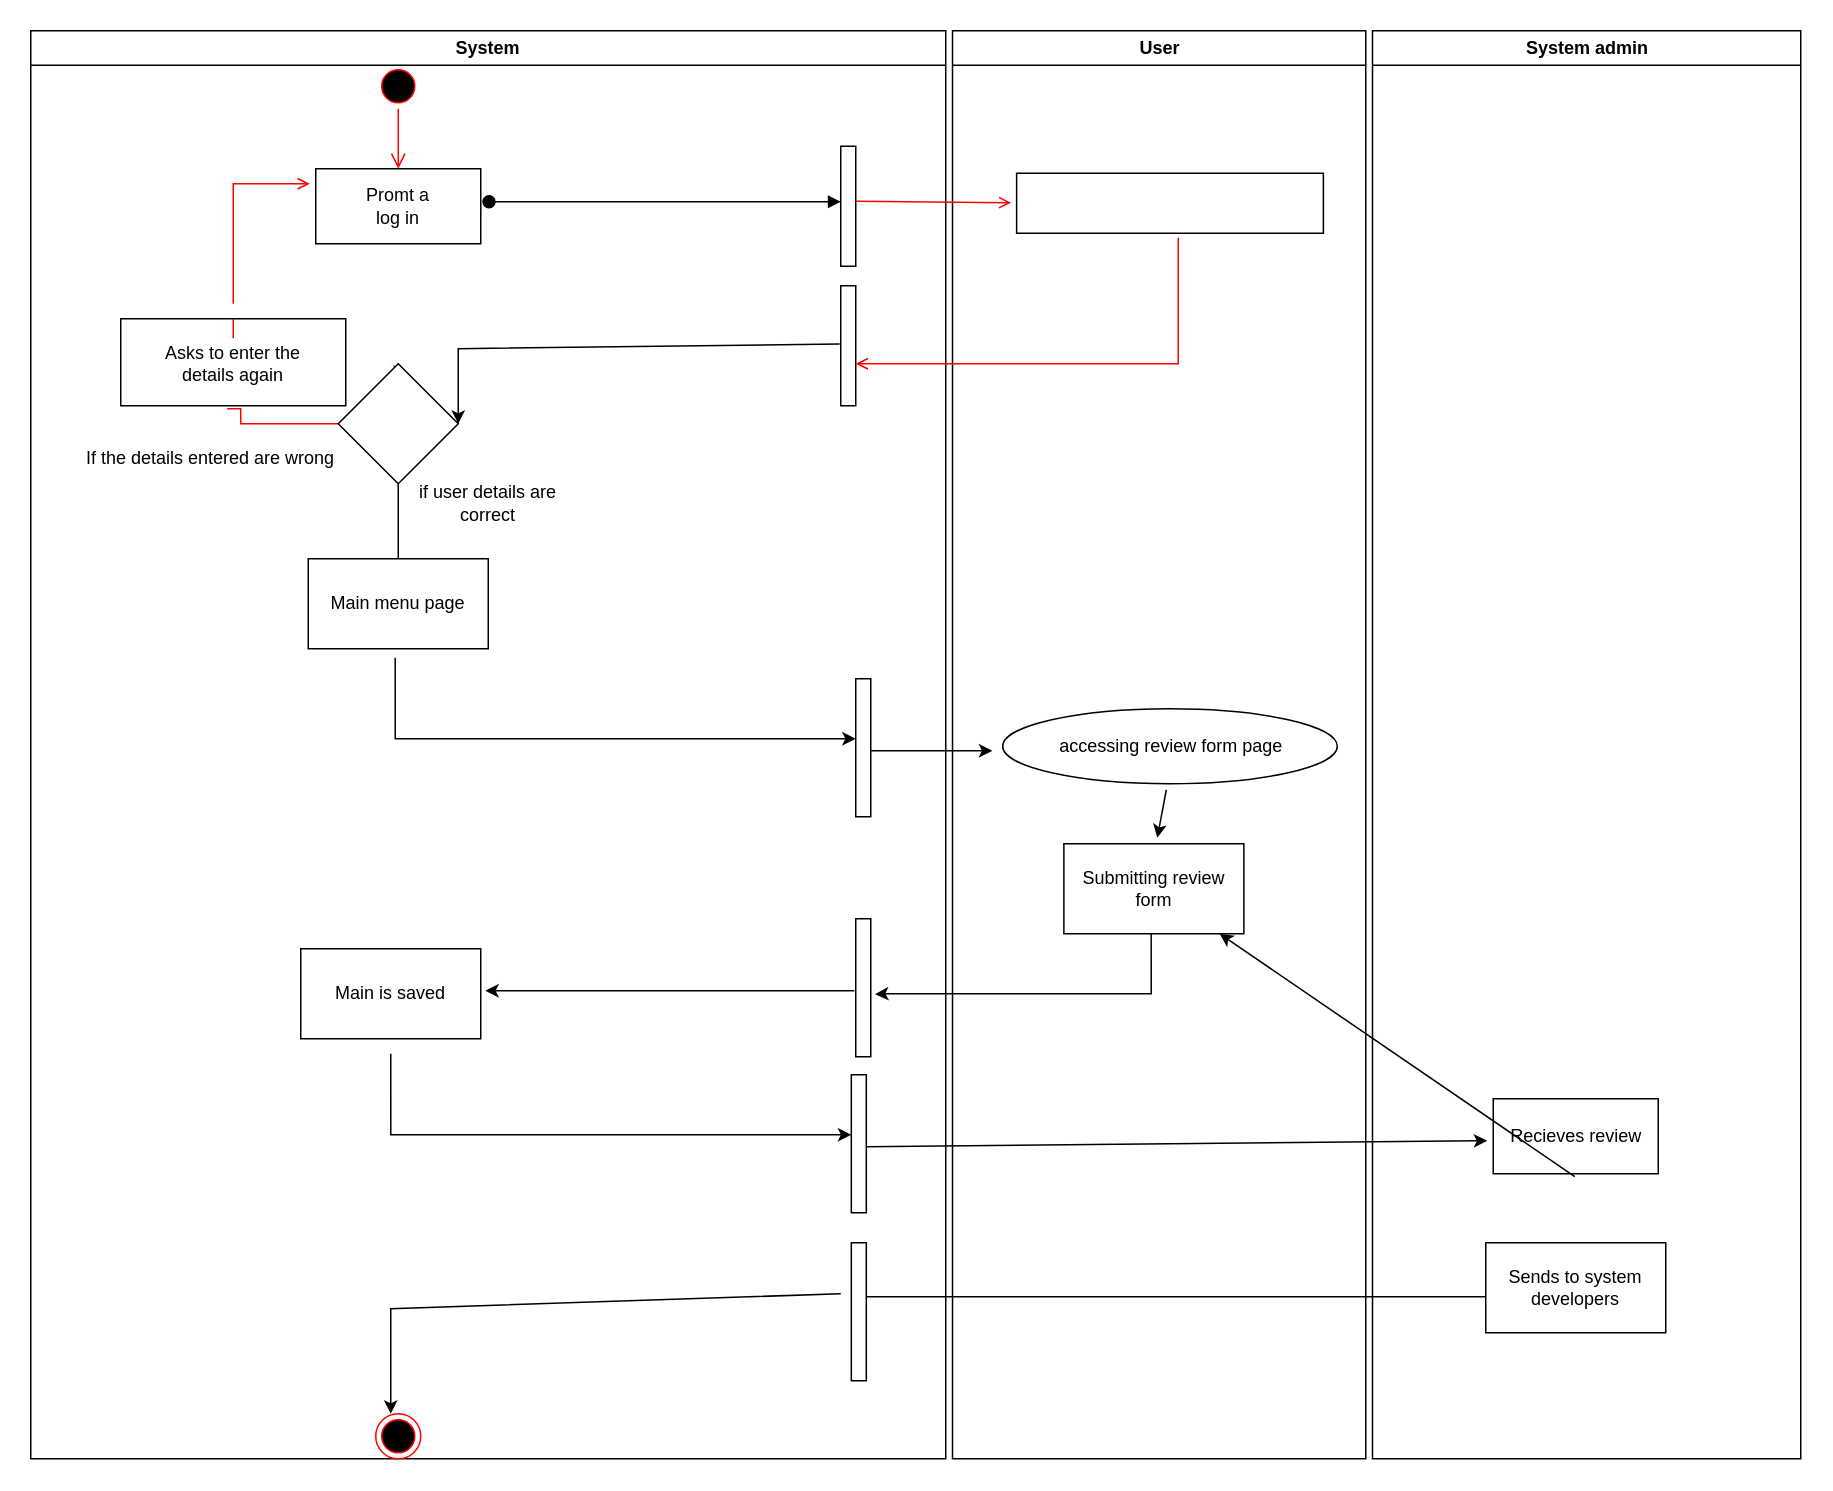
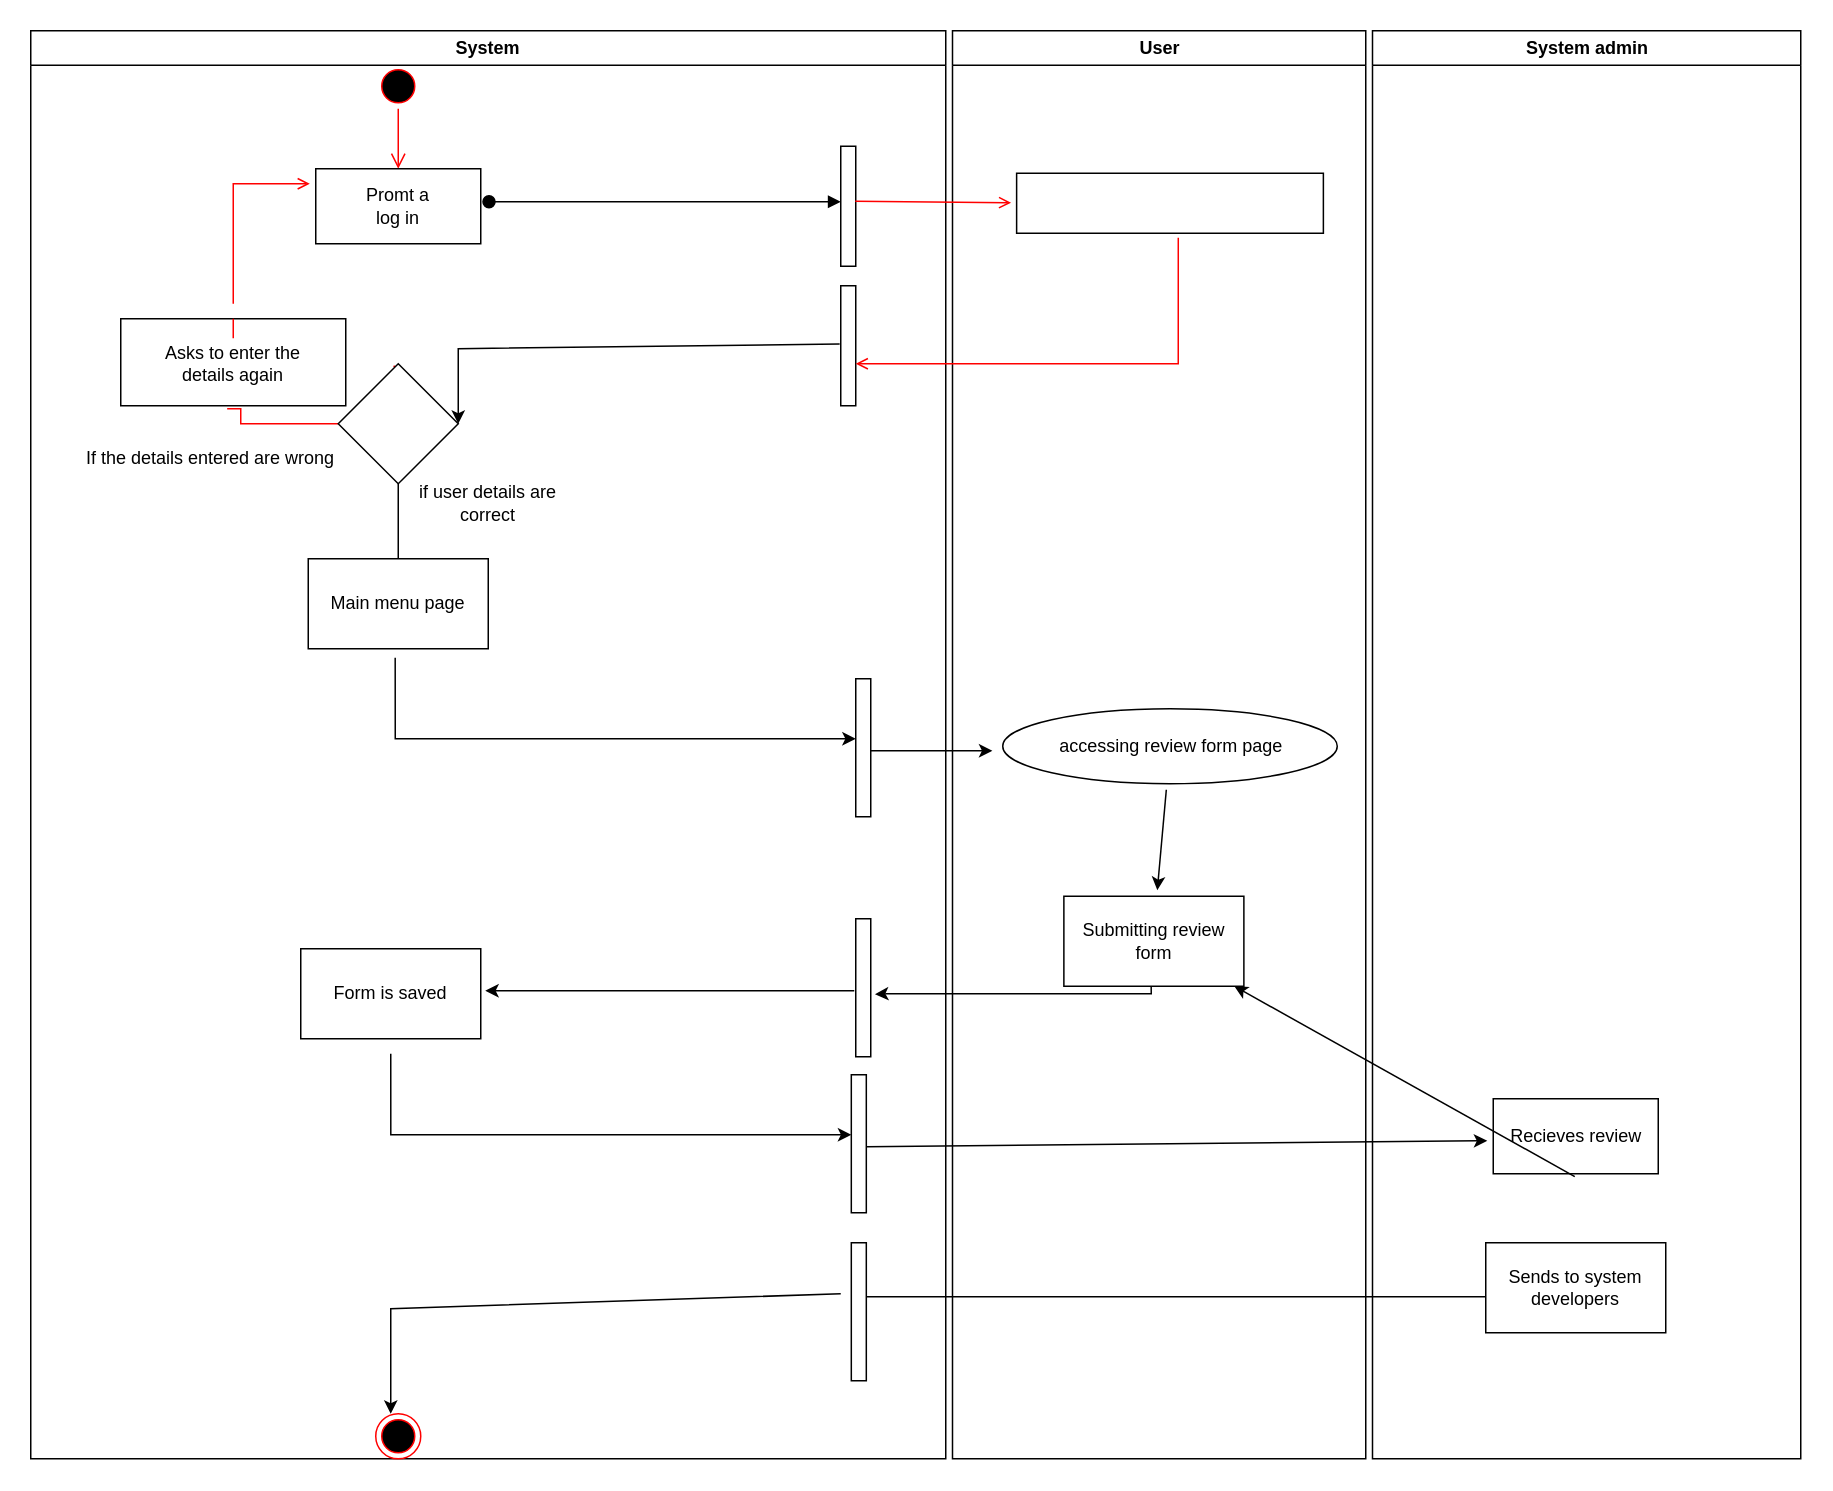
- <mxCell id="31" value="Submitting review form" style="rounded=0;whiteSpace=wrap;html=1;fontFamily=Helvetica;fontSize=12;fontColor=rgb(0, 0, 0);strokeColor=rgb(0, 0, 0);fillColor=rgb(255, 255, 255);" vertex="1" parent="28"><mxGeometry x="74.25" y="542" width="120" height="60" as="geometry" /></mxCell>
+ <mxCell id="31" value="Submitting review form" style="rounded=0;whiteSpace=wrap;html=1;fontFamily=Helvetica;fontSize=12;fontColor=rgb(0, 0, 0);strokeColor=rgb(0, 0, 0);fillColor=rgb(255, 255, 255);" vertex="1" parent="28"><mxGeometry x="74.25" y="577" width="120" height="60" as="geometry" /></mxCell>
- <mxCell id="22" value="Main is saved " style="rounded=0;whiteSpace=wrap;html=1;fontFamily=Helvetica;fontSize=12;fontColor=rgb(0, 0, 0);strokeColor=rgb(0, 0, 0);fillColor=rgb(255, 255, 255);" vertex="1" parent="2"><mxGeometry x="180" y="612" width="120" height="60" as="geometry" /></mxCell>
+ <mxCell id="22" value="Form is saved " style="rounded=0;whiteSpace=wrap;html=1;fontFamily=Helvetica;fontSize=12;fontColor=rgb(0, 0, 0);strokeColor=rgb(0, 0, 0);fillColor=rgb(255, 255, 255);" vertex="1" parent="2"><mxGeometry x="180" y="612" width="120" height="60" as="geometry" /></mxCell>
